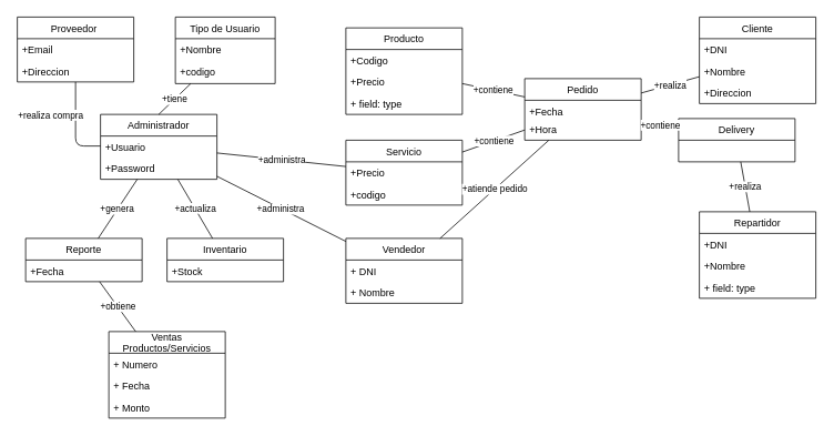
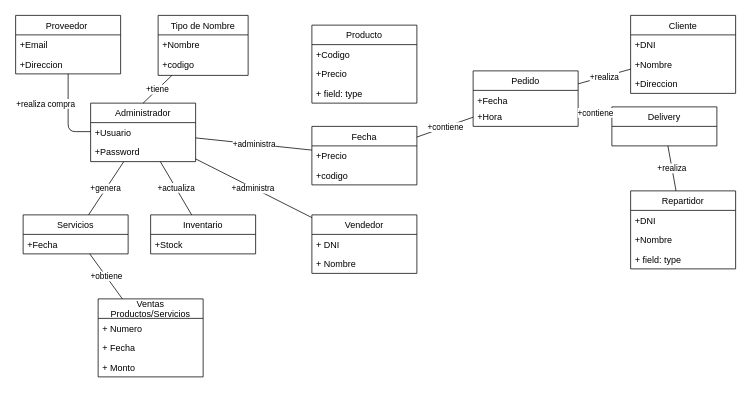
- <mxCell id="38" value="Tipo de Usuario" style="swimlane;fontStyle=0;childLayout=stackLayout;horizontal=1;startSize=26;fillColor=none;horizontalStack=0;resizeParent=1;resizeParentMax=0;resizeLast=0;collapsible=1;marginBottom=0;" vertex="1" parent="1"><mxGeometry x="210" y="20" width="120" height="80" as="geometry" /></mxCell>
+ <mxCell id="38" value="Tipo de Nombre" style="swimlane;fontStyle=0;childLayout=stackLayout;horizontal=1;startSize=26;fillColor=none;horizontalStack=0;resizeParent=1;resizeParentMax=0;resizeLast=0;collapsible=1;marginBottom=0;" vertex="1" parent="1"><mxGeometry x="210" y="20" width="120" height="80" as="geometry" /></mxCell>
- <mxCell id="51" value="+contiene" style="endArrow=none;html=1;" edge="1" parent="1" source="22" target="26"><mxGeometry relative="1" as="geometry"><mxPoint x="520" y="107.457" as="sourcePoint" /><mxPoint x="610" y="112.543" as="targetPoint" /></mxGeometry></mxCell>
- <mxCell id="19" value="Servicio" style="swimlane;fontStyle=0;childLayout=stackLayout;horizontal=1;startSize=26;fillColor=none;horizontalStack=0;resizeParent=1;resizeParentMax=0;resizeLast=0;collapsible=1;marginBottom=0;" vertex="1" parent="1"><mxGeometry x="415" y="168" width="140" height="78" as="geometry" /></mxCell>
+ <mxCell id="19" value="Fecha" style="swimlane;fontStyle=0;childLayout=stackLayout;horizontal=1;startSize=26;fillColor=none;horizontalStack=0;resizeParent=1;resizeParentMax=0;resizeLast=0;collapsible=1;marginBottom=0;" vertex="1" parent="1"><mxGeometry x="415" y="168" width="140" height="78" as="geometry" /></mxCell>
- <mxCell id="53" value="+atiende pedido" style="endArrow=none;html=1;" edge="1" parent="1" source="6" target="26"><mxGeometry relative="1" as="geometry"><mxPoint x="530" y="192.182" as="sourcePoint" /><mxPoint x="610" y="163.818" as="targetPoint" /></mxGeometry></mxCell>
- <mxCell id="9" value="Reporte" style="swimlane;fontStyle=0;childLayout=stackLayout;horizontal=1;startSize=26;fillColor=none;horizontalStack=0;resizeParent=1;resizeParentMax=0;resizeLast=0;collapsible=1;marginBottom=0;" vertex="1" parent="1"><mxGeometry x="30" y="286" width="140" height="52" as="geometry" /></mxCell>
+ <mxCell id="9" value="Servicios" style="swimlane;fontStyle=0;childLayout=stackLayout;horizontal=1;startSize=26;fillColor=none;horizontalStack=0;resizeParent=1;resizeParentMax=0;resizeLast=0;collapsible=1;marginBottom=0;" vertex="1" parent="1"><mxGeometry x="30" y="286" width="140" height="52" as="geometry" /></mxCell>
